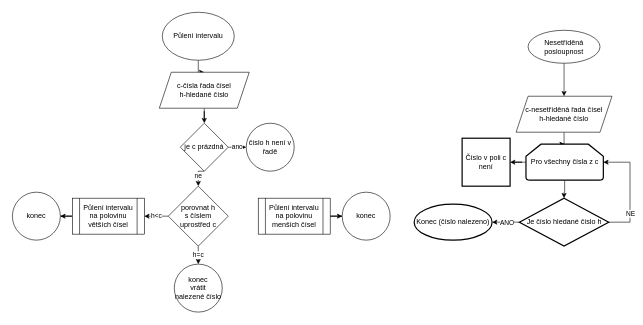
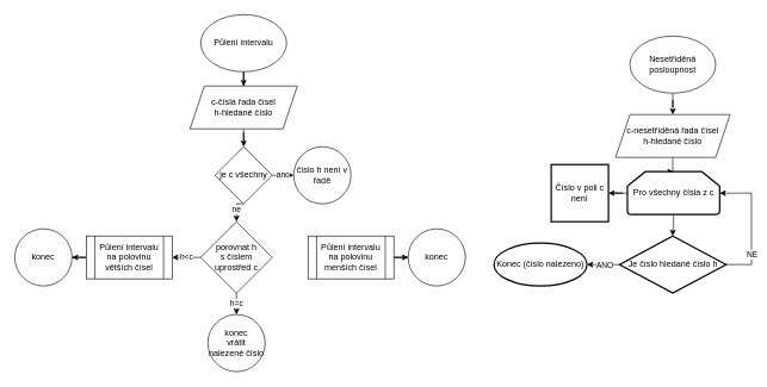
- <mxCell id="3" value="Půlení intervalu" style="ellipse;whiteSpace=wrap;html=1;" vertex="1" parent="1"><mxGeometry x="270" y="20" width="120" height="80" as="geometry" /></mxCell>
+ <mxCell id="3" value="Půlení intervalu" style="ellipse;whiteSpace=wrap;html=1;" vertex="1" parent="1"><mxGeometry x="280" y="20" width="120" height="80" as="geometry" /></mxCell>
- <mxCell id="21" value="Nesetříděná posloupnost" style="ellipse;whiteSpace=wrap;html=1;" vertex="1" parent="1"><mxGeometry x="880" y="50" width="120" height="55" as="geometry" /></mxCell>
+ <mxCell id="21" value="Nesetříděná posloupnost" style="ellipse;whiteSpace=wrap;html=1;" vertex="1" parent="1"><mxGeometry x="880" y="50" width="120" height="80" as="geometry" /></mxCell>
- <mxCell id="18" value="je c prázdná" style="rhombus;whiteSpace=wrap;html=1;" vertex="1" parent="1"><mxGeometry x="300" y="205" width="80" height="80" as="geometry" /></mxCell>
+ <mxCell id="18" value="je c všechny" style="rhombus;whiteSpace=wrap;html=1;" vertex="1" parent="1"><mxGeometry x="300" y="205" width="80" height="80" as="geometry" /></mxCell>
